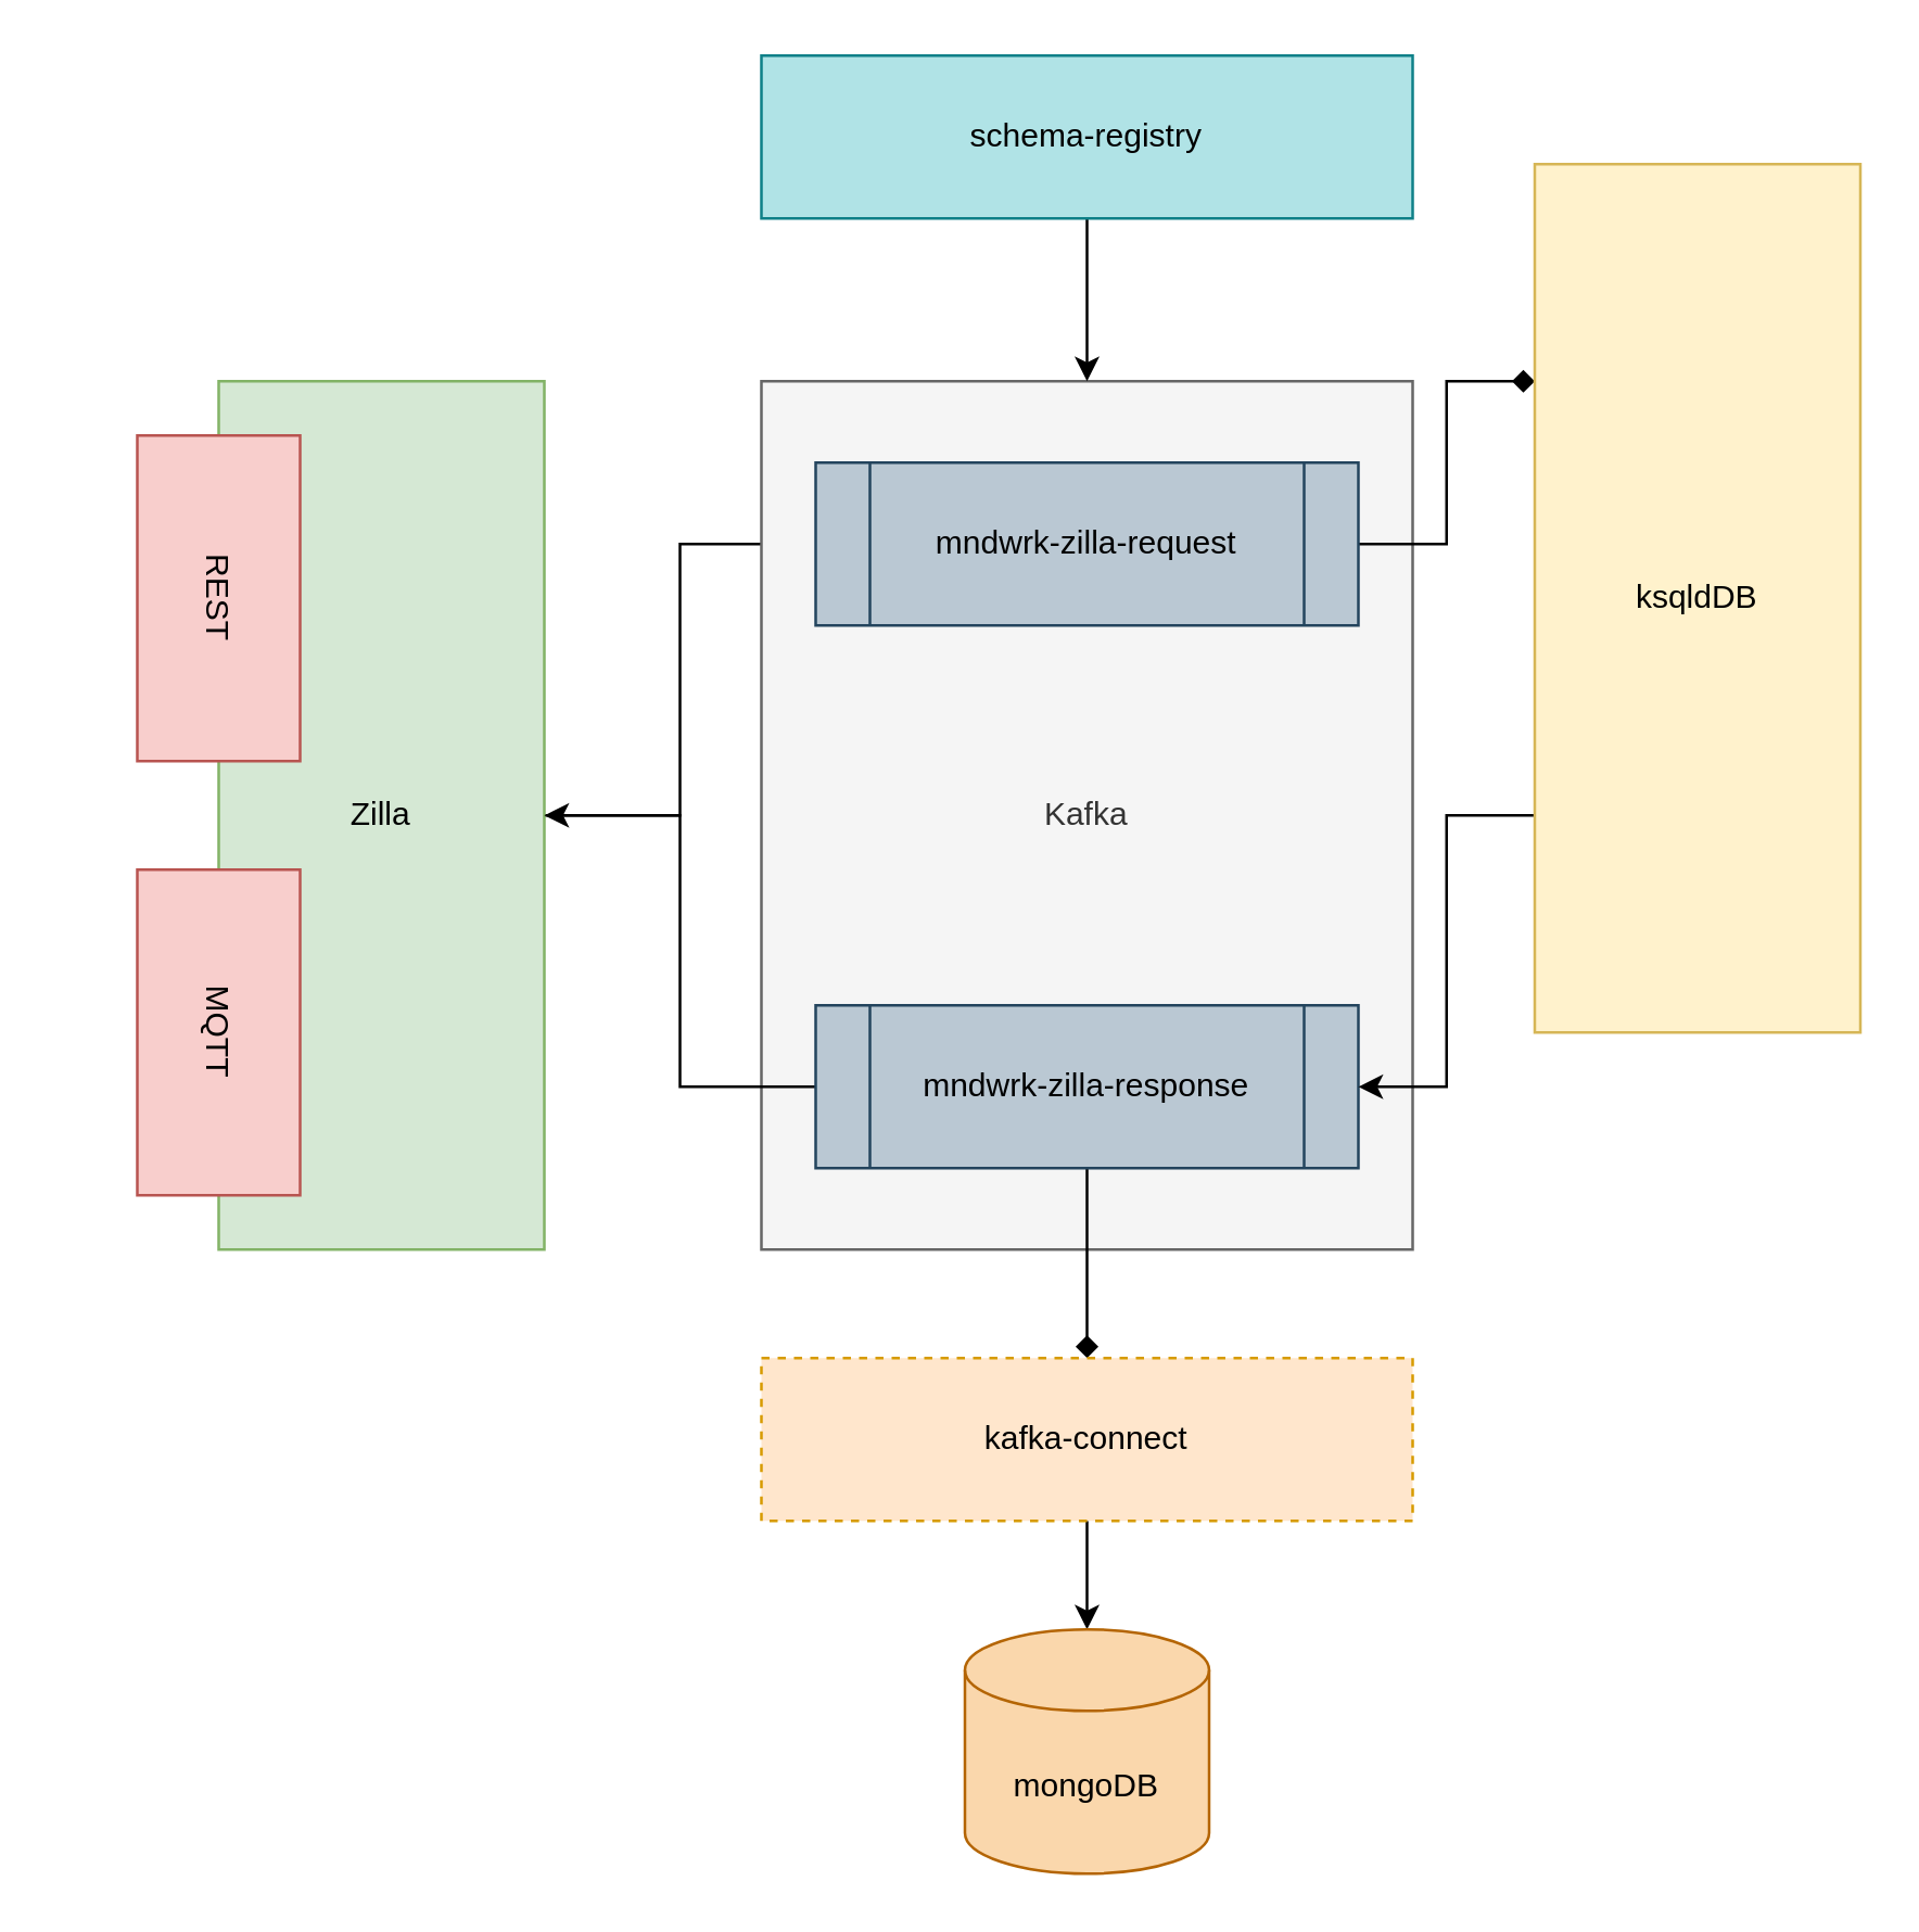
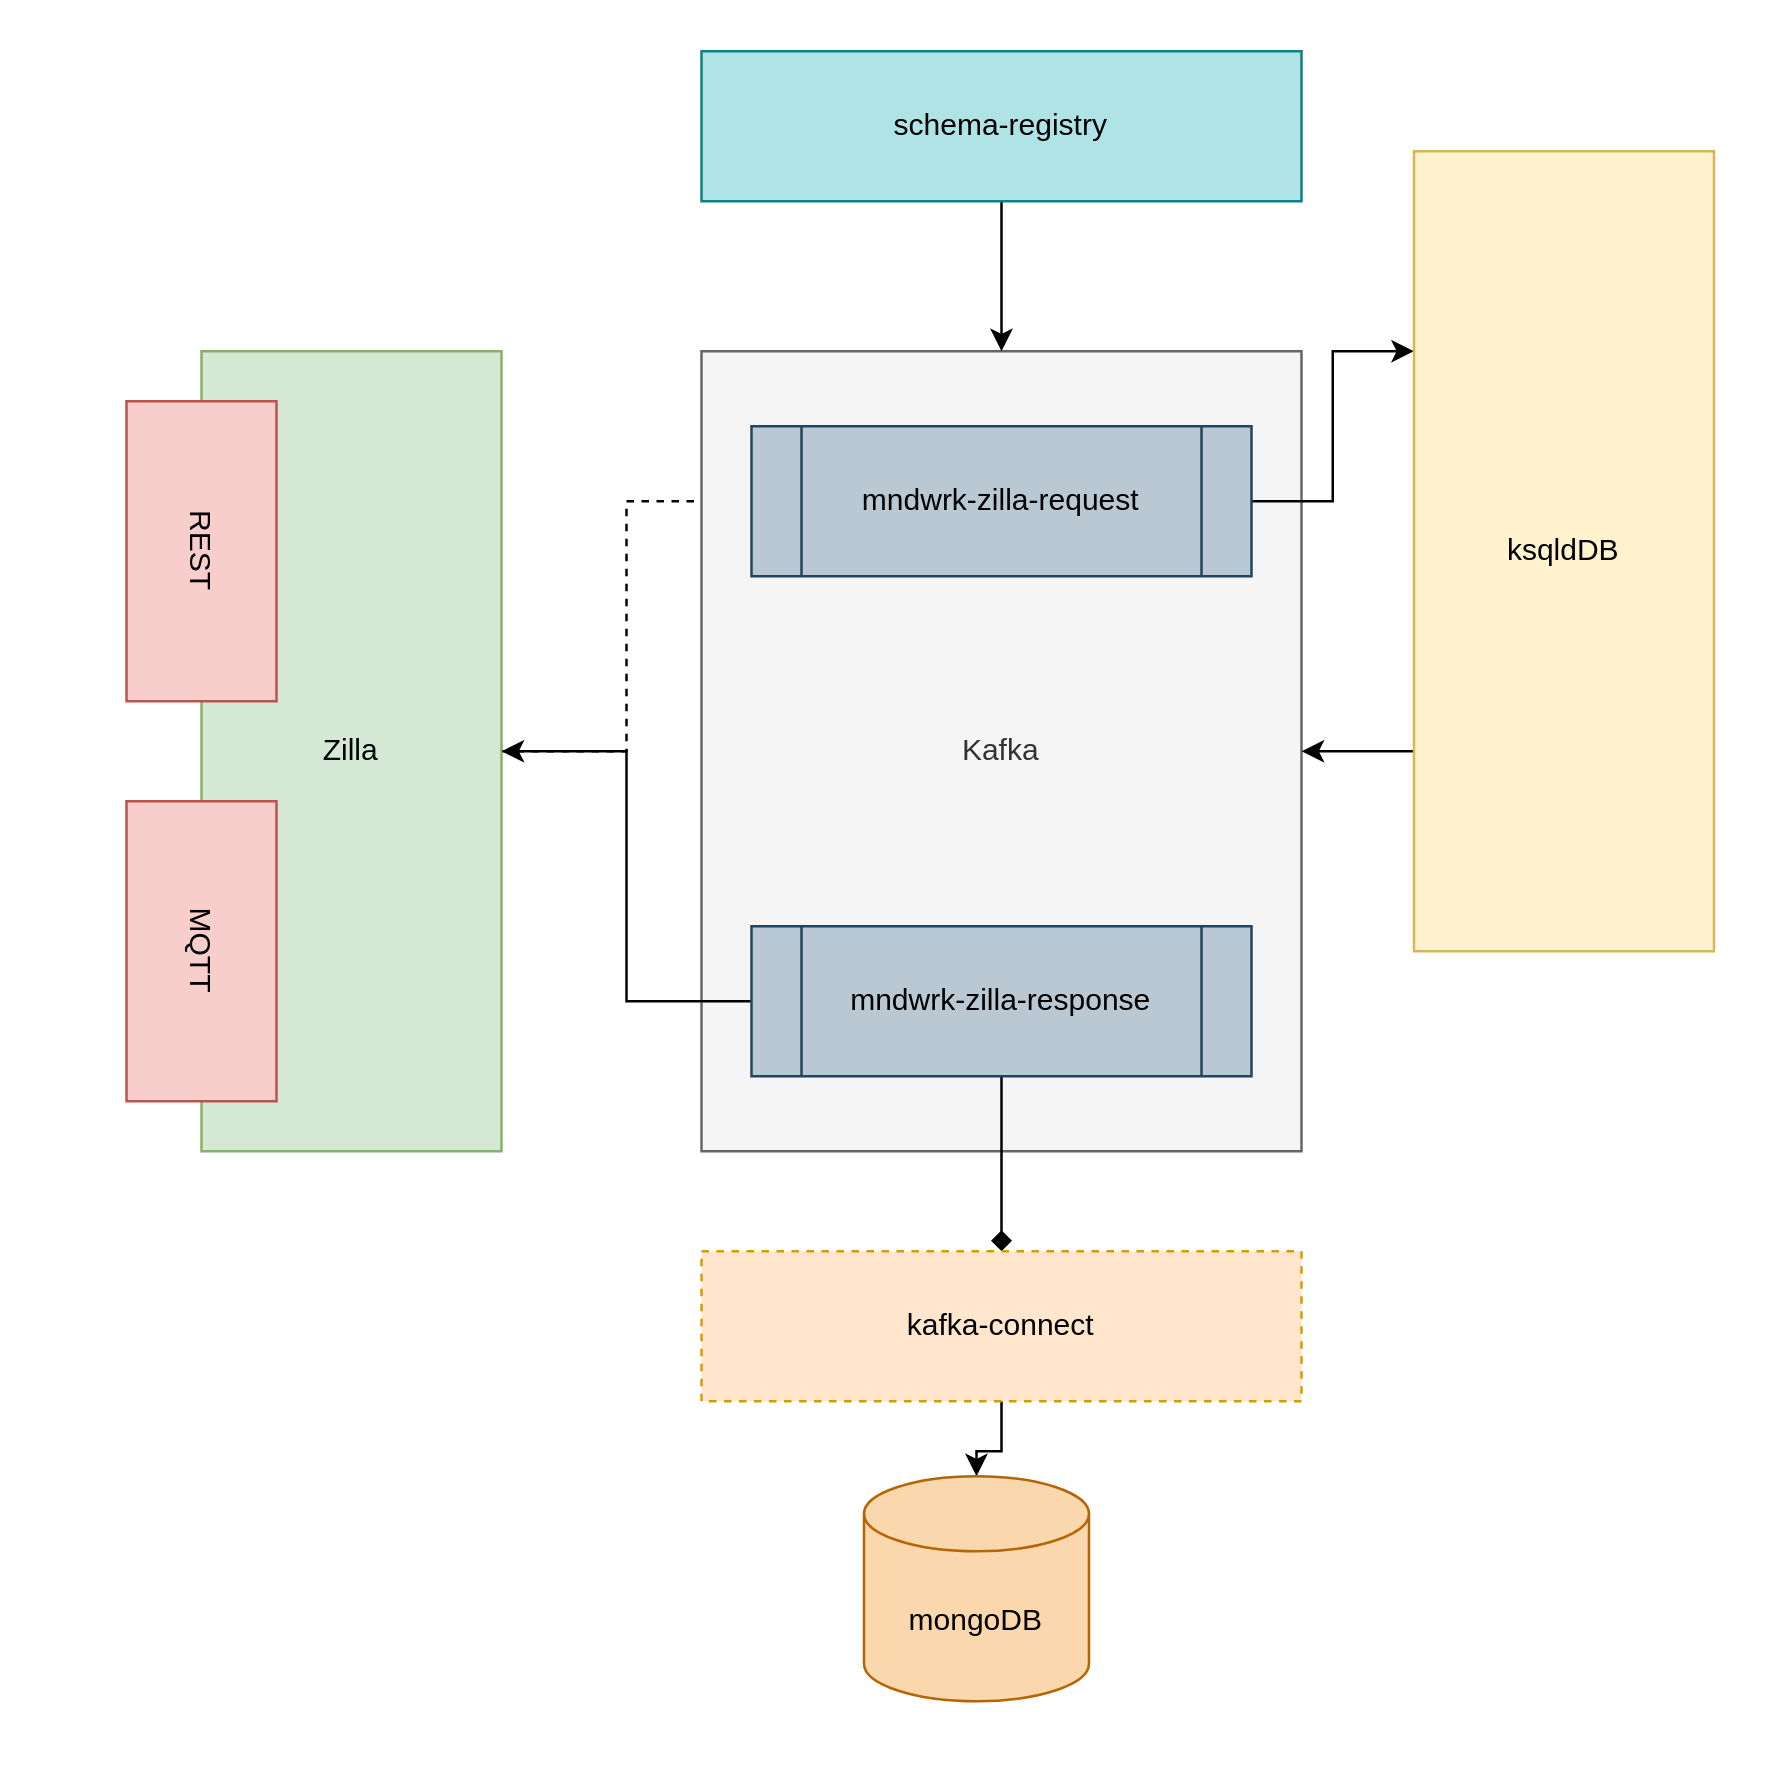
- <mxCell id="7" style="edgeStyle=orthogonalEdgeStyle;rounded=0;orthogonalLoop=1;jettySize=auto;html=1;entryX=0;entryY=0.25;entryDx=0;entryDy=0;endArrow=diamond;" parent="1" source="8" target="13" edge="1"><mxGeometry relative="1" as="geometry" /></mxCell>
+ <mxCell id="7" style="edgeStyle=orthogonalEdgeStyle;rounded=0;orthogonalLoop=1;jettySize=auto;html=1;entryX=0;entryY=0.25;entryDx=0;entryDy=0;" parent="1" source="8" target="13" edge="1"><mxGeometry relative="1" as="geometry" /></mxCell>
- <mxCell id="2" style="edgeStyle=orthogonalEdgeStyle;rounded=0;orthogonalLoop=1;jettySize=auto;html=1;entryX=0;entryY=0.5;entryDx=0;entryDy=0;" parent="1" source="3" target="8" edge="1"><mxGeometry relative="1" as="geometry" /></mxCell>
+ <mxCell id="2" style="edgeStyle=orthogonalEdgeStyle;rounded=0;orthogonalLoop=1;jettySize=auto;html=1;entryX=0;entryY=0.5;entryDx=0;entryDy=0;dashed=1;" parent="1" source="3" target="8" edge="1"><mxGeometry relative="1" as="geometry" /></mxCell>
- <mxCell id="12" style="edgeStyle=orthogonalEdgeStyle;rounded=0;orthogonalLoop=1;jettySize=auto;html=1;entryX=1;entryY=0.5;entryDx=0;entryDy=0;exitX=0;exitY=0.75;exitDx=0;exitDy=0;" parent="1" source="13" target="11" edge="1"><mxGeometry relative="1" as="geometry" /></mxCell>
+ <mxCell id="12" style="edgeStyle=orthogonalEdgeStyle;rounded=0;orthogonalLoop=1;jettySize=auto;html=1;exitX=0;exitY=0.75;exitDx=0;exitDy=0;" parent="1" source="13" target="4" edge="1"><mxGeometry relative="1" as="geometry" /></mxCell>
- <mxCell id="18" value="mongoDB" style="shape=cylinder3;whiteSpace=wrap;html=1;boundedLbl=1;backgroundOutline=1;size=15;fillColor=#fad7ac;strokeColor=#b46504;" vertex="1" parent="1"><mxGeometry x="355" y="600" width="90" height="90" as="geometry" /></mxCell>
+ <mxCell id="18" value="mongoDB" style="shape=cylinder3;whiteSpace=wrap;html=1;boundedLbl=1;backgroundOutline=1;size=15;fillColor=#fad7ac;strokeColor=#b46504;" vertex="1" parent="1"><mxGeometry x="345" y="590" width="90" height="90" as="geometry" /></mxCell>
